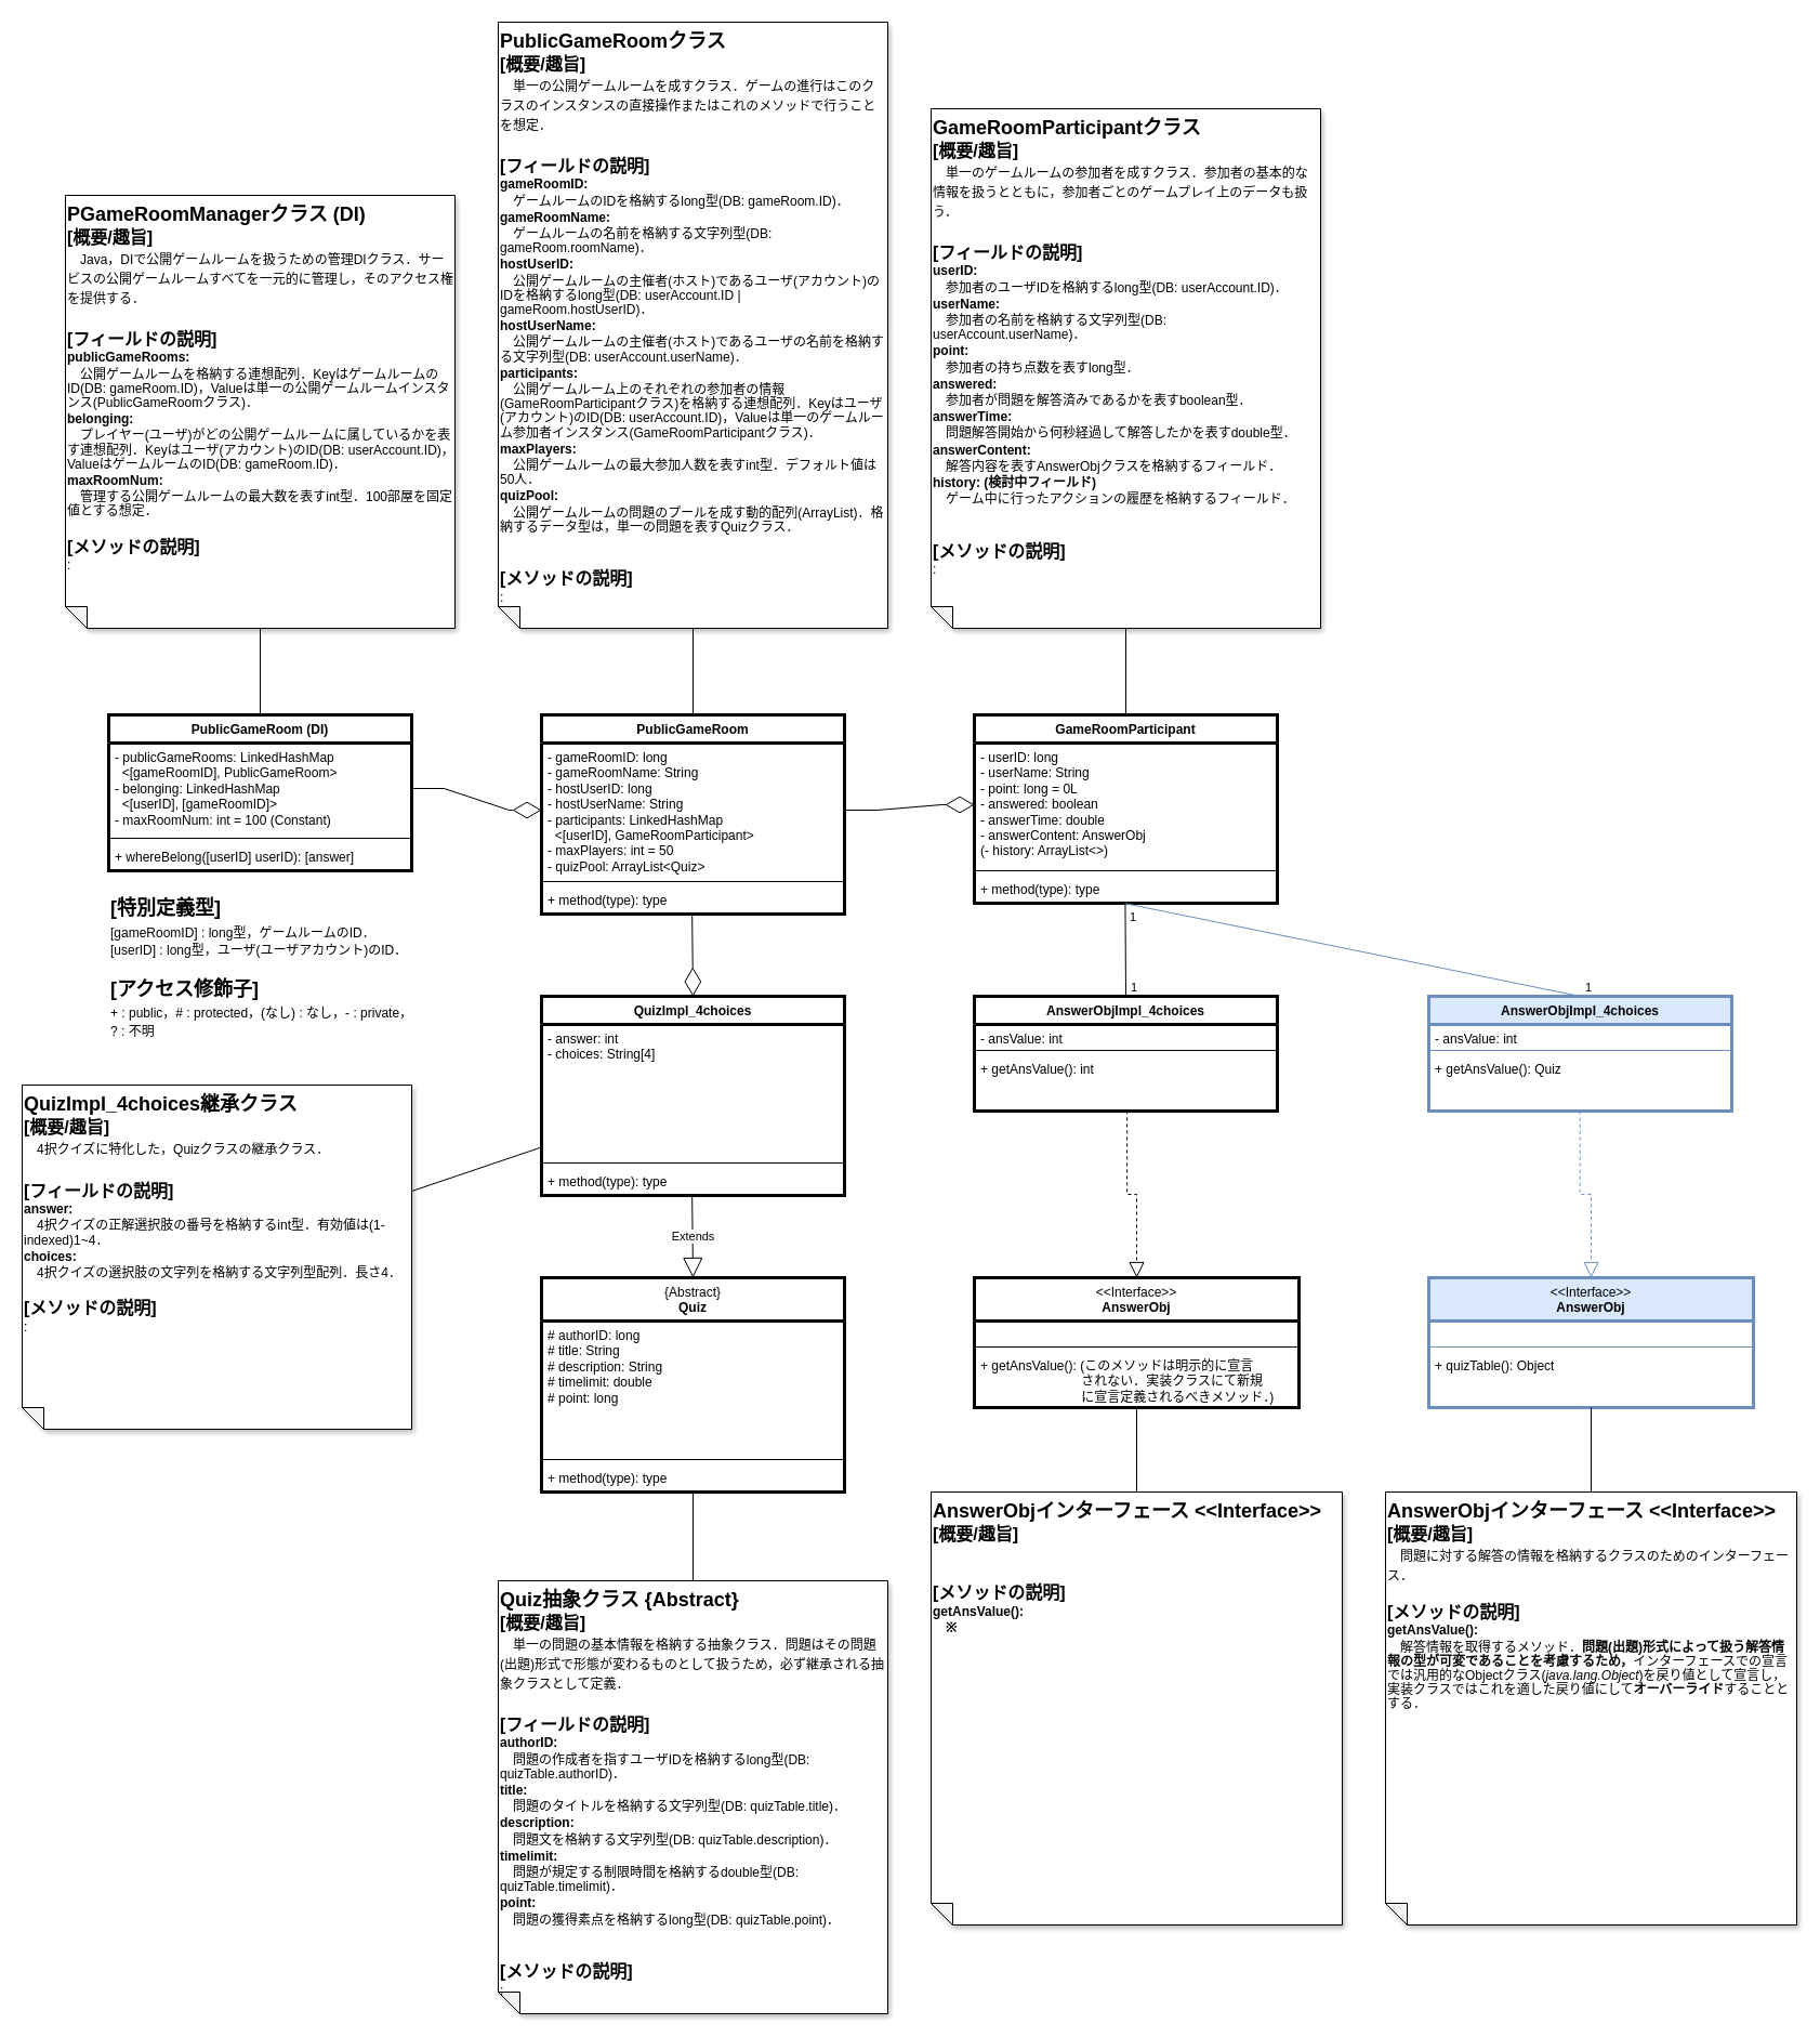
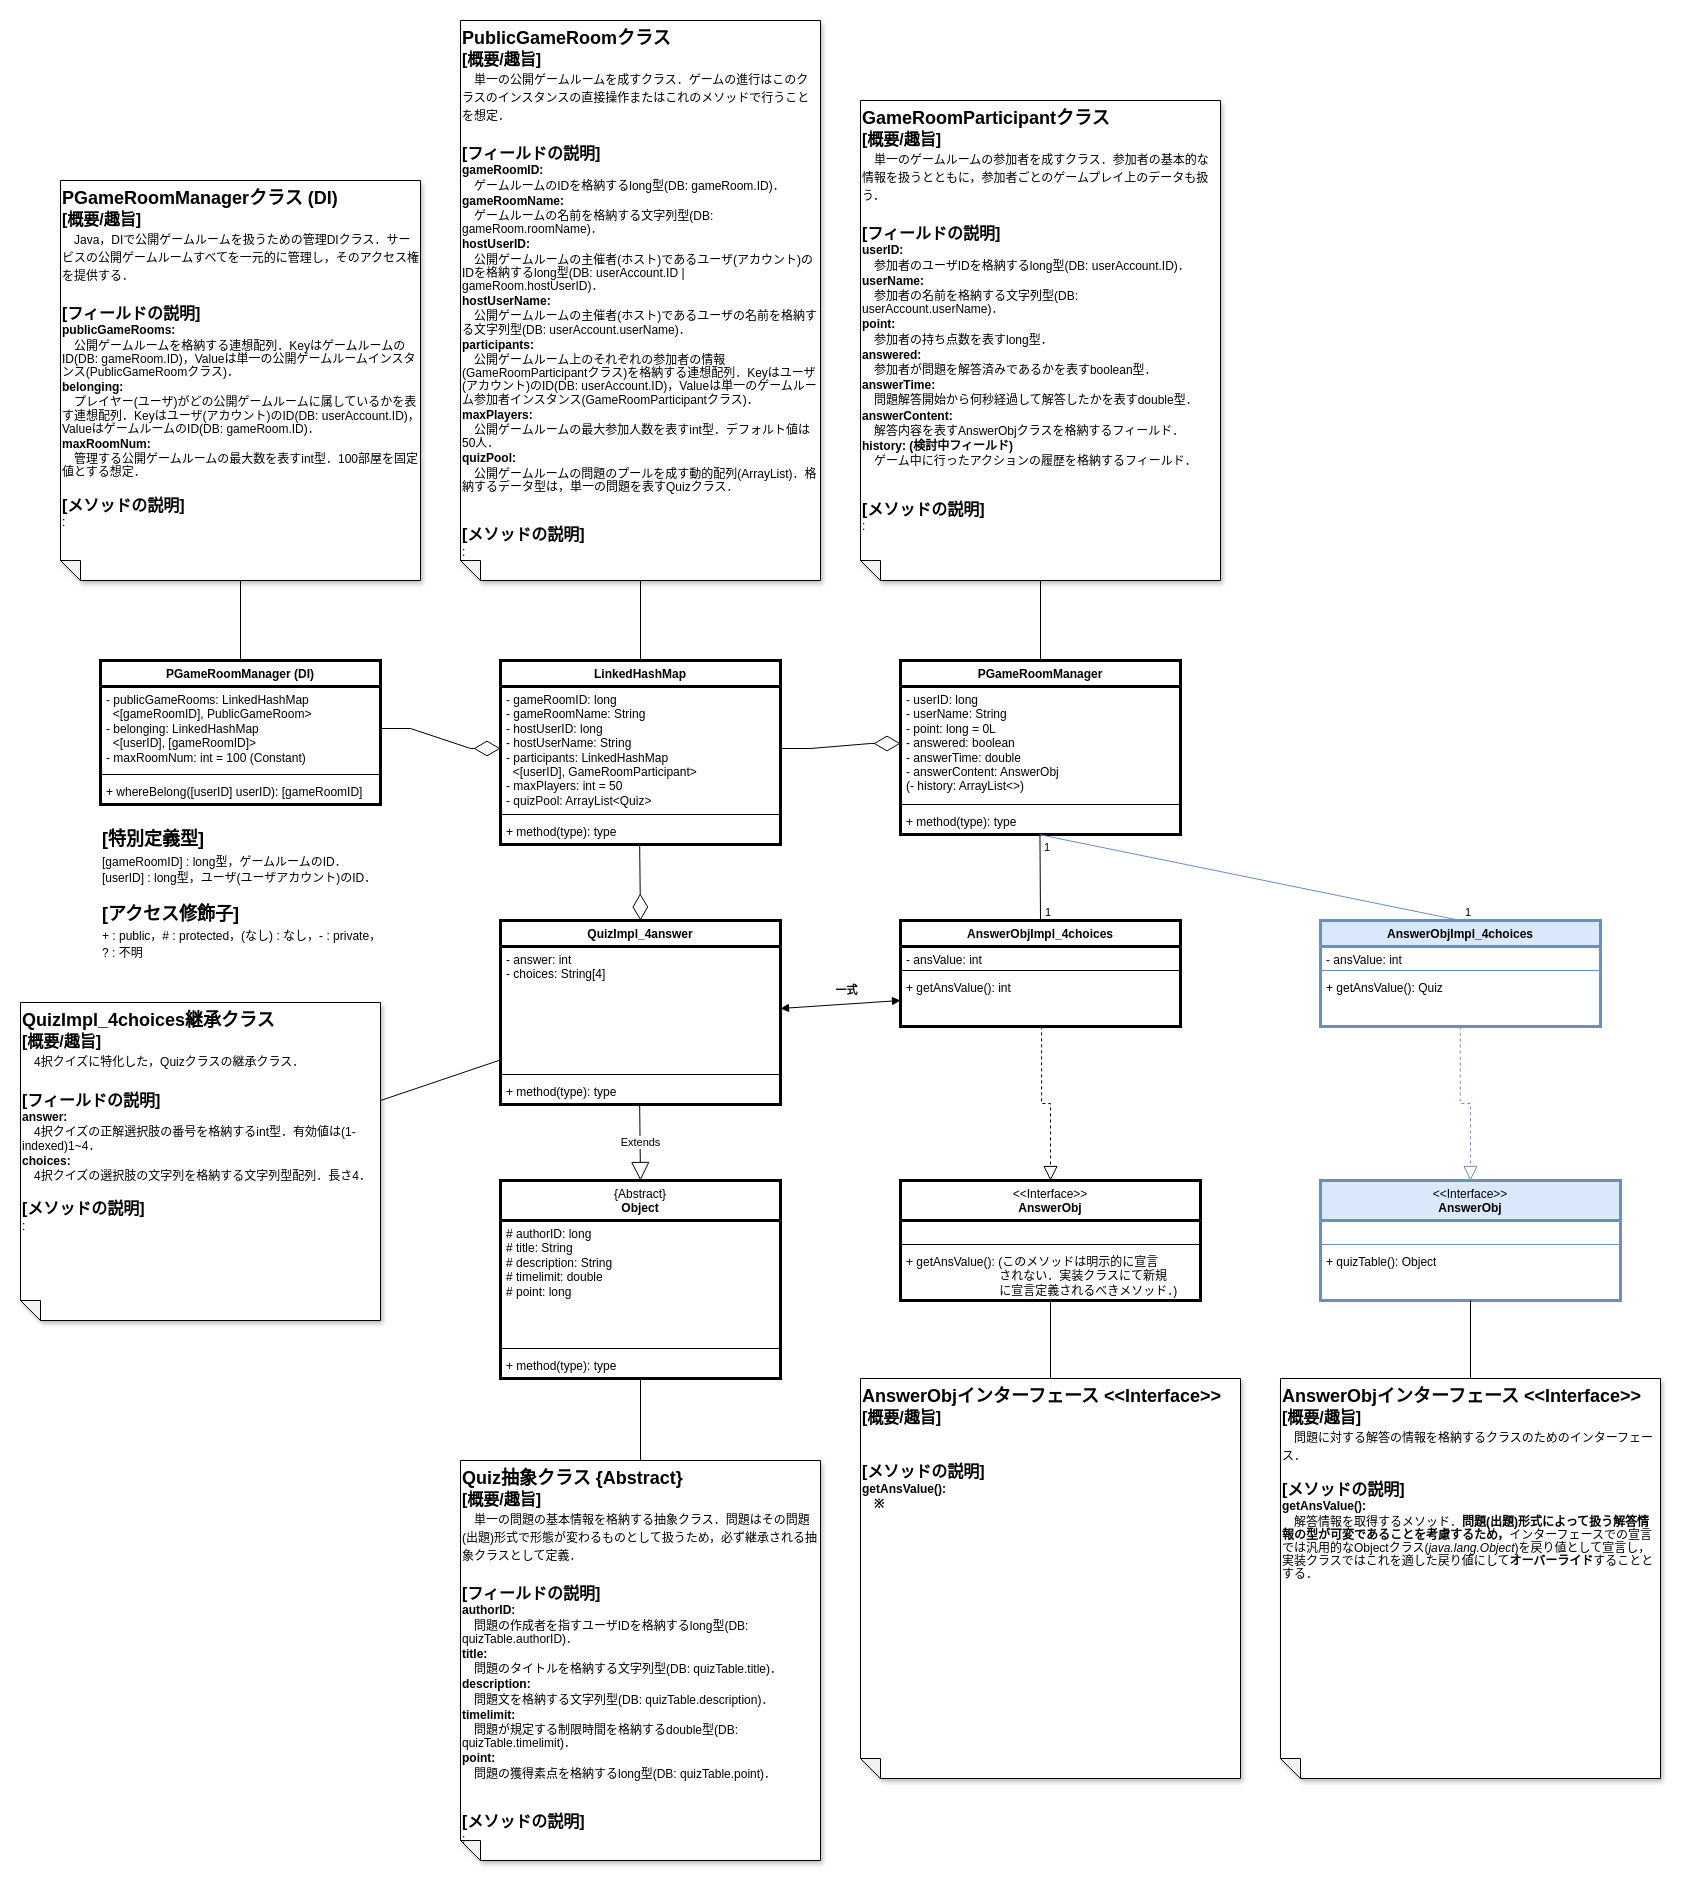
- <mxCell id="2" value="PublicGameRoom (DI)" style="swimlane;fontStyle=1;align=center;verticalAlign=top;childLayout=stackLayout;horizontal=1;startSize=26;horizontalStack=0;resizeParent=1;resizeParentMax=0;resizeLast=0;collapsible=1;marginBottom=0;whiteSpace=wrap;html=1;strokeWidth=3;" parent="1" vertex="1"><mxGeometry x="100" y="660" width="280" height="144" as="geometry" /></mxCell>
+ <mxCell id="2" value="PGameRoomManager (DI)" style="swimlane;fontStyle=1;align=center;verticalAlign=top;childLayout=stackLayout;horizontal=1;startSize=26;horizontalStack=0;resizeParent=1;resizeParentMax=0;resizeLast=0;collapsible=1;marginBottom=0;whiteSpace=wrap;html=1;strokeWidth=3;" parent="1" vertex="1"><mxGeometry x="100" y="660" width="280" height="144" as="geometry" /></mxCell>
- <mxCell id="6" value="PublicGameRoom" style="swimlane;fontStyle=1;align=center;verticalAlign=top;childLayout=stackLayout;horizontal=1;startSize=26;horizontalStack=0;resizeParent=1;resizeParentMax=0;resizeLast=0;collapsible=1;marginBottom=0;whiteSpace=wrap;html=1;strokeWidth=3;" parent="1" vertex="1"><mxGeometry x="500" y="660" width="280" height="184" as="geometry" /></mxCell>
+ <mxCell id="6" value="LinkedHashMap" style="swimlane;fontStyle=1;align=center;verticalAlign=top;childLayout=stackLayout;horizontal=1;startSize=26;horizontalStack=0;resizeParent=1;resizeParentMax=0;resizeLast=0;collapsible=1;marginBottom=0;whiteSpace=wrap;html=1;strokeWidth=3;" parent="1" vertex="1"><mxGeometry x="500" y="660" width="280" height="184" as="geometry" /></mxCell>
- <mxCell id="11" value="GameRoomParticipant" style="swimlane;fontStyle=1;align=center;verticalAlign=top;childLayout=stackLayout;horizontal=1;startSize=26;horizontalStack=0;resizeParent=1;resizeParentMax=0;resizeLast=0;collapsible=1;marginBottom=0;whiteSpace=wrap;html=1;strokeWidth=3;" parent="1" vertex="1"><mxGeometry x="900" y="660" width="280" height="174" as="geometry" /></mxCell>
+ <mxCell id="11" value="PGameRoomManager" style="swimlane;fontStyle=1;align=center;verticalAlign=top;childLayout=stackLayout;horizontal=1;startSize=26;horizontalStack=0;resizeParent=1;resizeParentMax=0;resizeLast=0;collapsible=1;marginBottom=0;whiteSpace=wrap;html=1;strokeWidth=3;" parent="1" vertex="1"><mxGeometry x="900" y="660" width="280" height="174" as="geometry" /></mxCell>
- <mxCell id="5" value="+ whereBelong([userID] userID): [answer]" style="text;strokeColor=none;fillColor=none;align=left;verticalAlign=top;spacingLeft=4;spacingRight=4;overflow=hidden;rotatable=0;points=[[0,0.5],[1,0.5]];portConstraint=eastwest;whiteSpace=wrap;html=1;" parent="2" vertex="1"><mxGeometry y="118" width="280" height="26" as="geometry" /></mxCell>
+ <mxCell id="5" value="+ whereBelong([userID] userID): [gameRoomID]" style="text;strokeColor=none;fillColor=none;align=left;verticalAlign=top;spacingLeft=4;spacingRight=4;overflow=hidden;rotatable=0;points=[[0,0.5],[1,0.5]];portConstraint=eastwest;whiteSpace=wrap;html=1;" parent="2" vertex="1"><mxGeometry y="118" width="280" height="26" as="geometry" /></mxCell>
- <mxCell id="16" value="QuizImpl_4choices" style="swimlane;fontStyle=1;align=center;verticalAlign=top;childLayout=stackLayout;horizontal=1;startSize=26;horizontalStack=0;resizeParent=1;resizeParentMax=0;resizeLast=0;collapsible=1;marginBottom=0;whiteSpace=wrap;html=1;strokeWidth=3;" parent="1" vertex="1"><mxGeometry x="500" y="920" width="280" height="184" as="geometry" /></mxCell>
+ <mxCell id="16" value="QuizImpl_4answer" style="swimlane;fontStyle=1;align=center;verticalAlign=top;childLayout=stackLayout;horizontal=1;startSize=26;horizontalStack=0;resizeParent=1;resizeParentMax=0;resizeLast=0;collapsible=1;marginBottom=0;whiteSpace=wrap;html=1;strokeWidth=3;" parent="1" vertex="1"><mxGeometry x="500" y="920" width="280" height="184" as="geometry" /></mxCell>
+ <mxCell id="36" value="" style="endArrow=block;startArrow=block;endFill=1;startFill=1;html=1;rounded=0;exitX=1;exitY=0.5;exitDx=0;exitDy=0;entryX=0;entryY=0.5;entryDx=0;entryDy=0;" parent="1" source="17" target="34" edge="1"><mxGeometry width="160" relative="1" as="geometry"><mxPoint x="910" y="900" as="sourcePoint" /><mxPoint x="1070" y="900" as="targetPoint" /></mxGeometry></mxCell>
+ <mxCell id="37" value="一式" style="edgeLabel;html=1;align=center;verticalAlign=middle;resizable=0;points=[];fontStyle=1" parent="36" vertex="1" connectable="0"><mxGeometry x="0.095" relative="1" as="geometry"><mxPoint y="-14" as="offset" /></mxGeometry></mxCell>
- <mxCell id="20" value="&lt;div&gt;&lt;span style=&quot;font-weight: normal;&quot;&gt;{Abstract}&lt;/span&gt;&lt;/div&gt;Quiz" style="swimlane;fontStyle=1;align=center;verticalAlign=top;childLayout=stackLayout;horizontal=1;startSize=40;horizontalStack=0;resizeParent=1;resizeParentMax=0;resizeLast=0;collapsible=1;marginBottom=0;whiteSpace=wrap;html=1;strokeWidth=3;" parent="1" vertex="1"><mxGeometry x="500" y="1180" width="280" height="198" as="geometry" /></mxCell>
+ <mxCell id="20" value="&lt;div&gt;&lt;span style=&quot;font-weight: normal;&quot;&gt;{Abstract}&lt;/span&gt;&lt;/div&gt;Object" style="swimlane;fontStyle=1;align=center;verticalAlign=top;childLayout=stackLayout;horizontal=1;startSize=40;horizontalStack=0;resizeParent=1;resizeParentMax=0;resizeLast=0;collapsible=1;marginBottom=0;whiteSpace=wrap;html=1;strokeWidth=3;" parent="1" vertex="1"><mxGeometry x="500" y="1180" width="280" height="198" as="geometry" /></mxCell>
